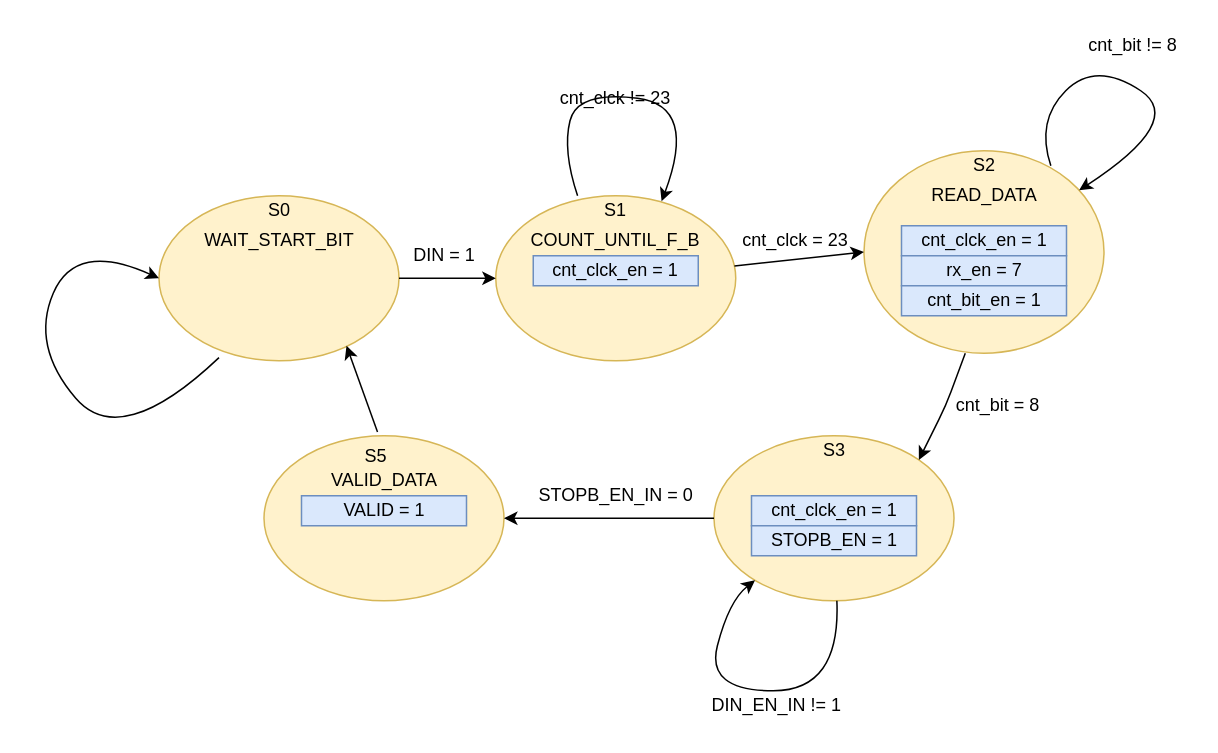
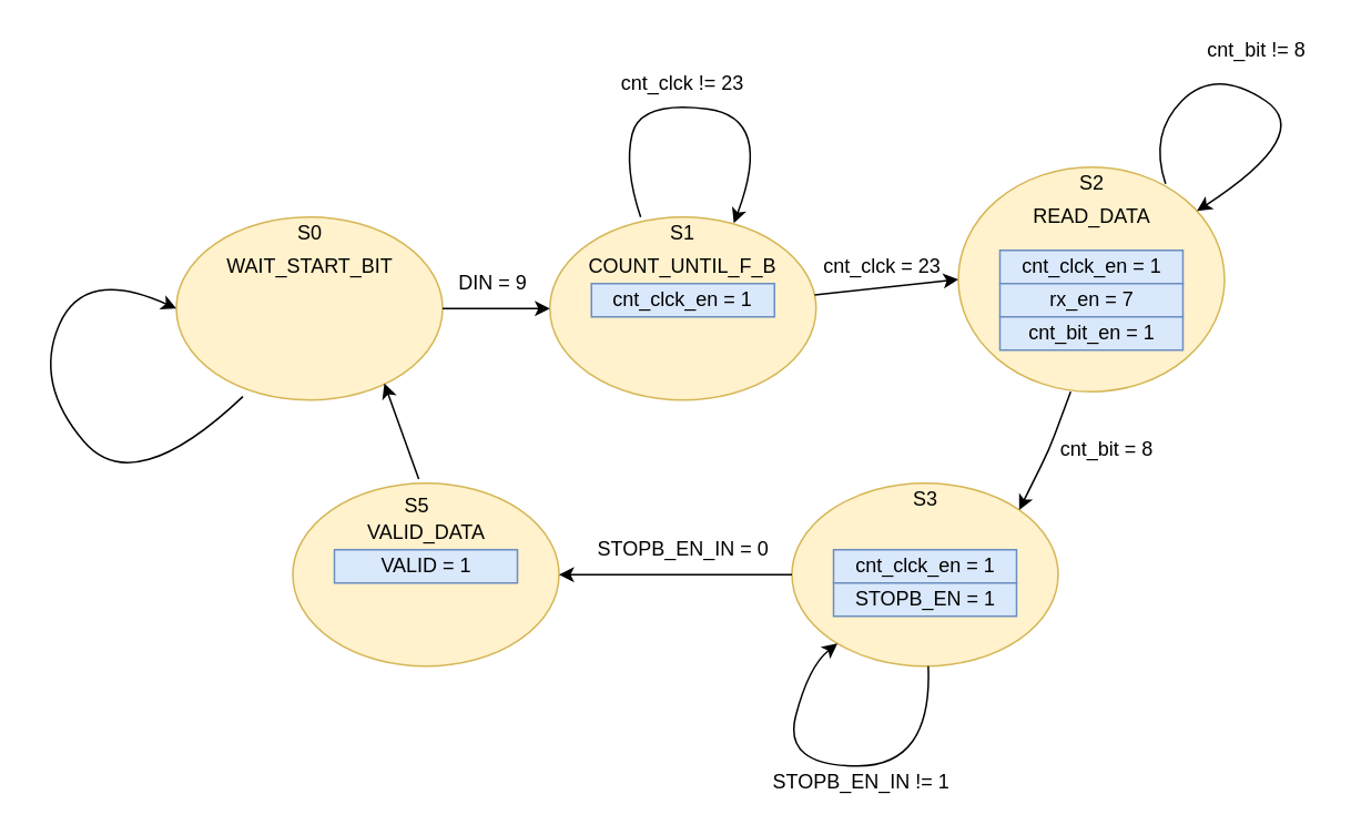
- <mxCell id="22" value="cnt_clck != 23" style="text;html=1;strokeColor=none;fillColor=none;align=center;verticalAlign=middle;whiteSpace=wrap;rounded=0;" vertex="1" parent="1"><mxGeometry x="370" y="55" width="80" height="20" as="geometry" /></mxCell>
+ <mxCell id="22" value="cnt_clck != 23" style="text;html=1;strokeColor=none;fillColor=none;align=center;verticalAlign=middle;whiteSpace=wrap;rounded=0;" vertex="1" parent="1"><mxGeometry x="370" y="40" width="80" height="20" as="geometry" /></mxCell>
- <mxCell id="17" value="DIN = 1" style="text;html=1;strokeColor=none;fillColor=none;align=center;verticalAlign=middle;whiteSpace=wrap;rounded=0;" vertex="1" parent="1"><mxGeometry x="265.5" y="160" width="60" height="20" as="geometry" /></mxCell>
+ <mxCell id="17" value="DIN = 9" style="text;html=1;strokeColor=none;fillColor=none;align=center;verticalAlign=middle;whiteSpace=wrap;rounded=0;" vertex="1" parent="1"><mxGeometry x="265.5" y="160" width="60" height="20" as="geometry" /></mxCell>
- <mxCell id="37" value="DIN_EN_IN != 1" style="text;html=1;strokeColor=none;fillColor=none;align=center;verticalAlign=middle;whiteSpace=wrap;rounded=0;" vertex="1" parent="1"><mxGeometry x="450" y="460" width="134.5" height="20" as="geometry" /></mxCell>
+ <mxCell id="37" value="STOPB_EN_IN != 1" style="text;html=1;strokeColor=none;fillColor=none;align=center;verticalAlign=middle;whiteSpace=wrap;rounded=0;" vertex="1" parent="1"><mxGeometry x="450" y="460" width="134.5" height="20" as="geometry" /></mxCell>
